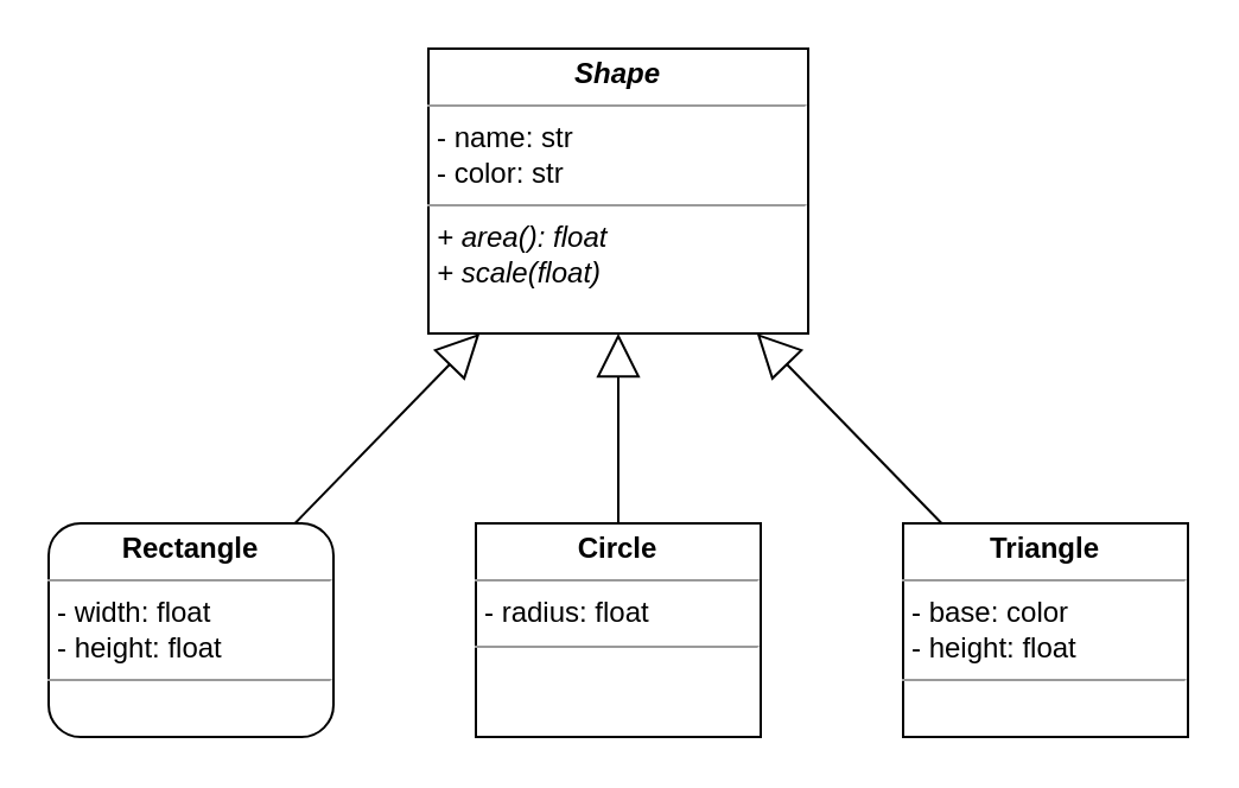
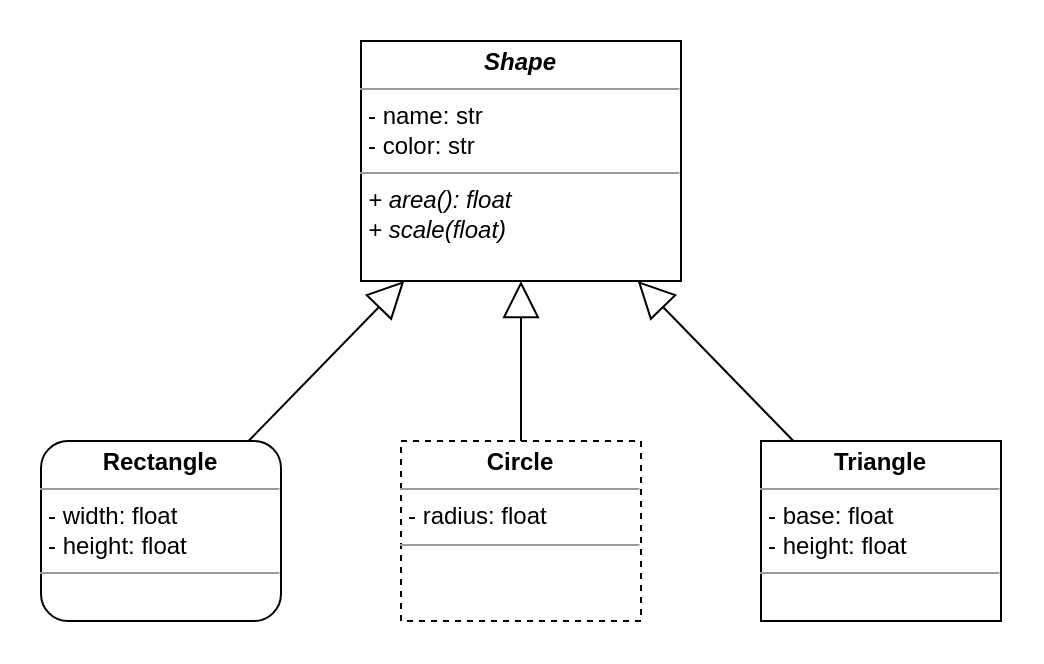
- <mxCell id="5" value="&lt;p style=&quot;margin: 0px ; margin-top: 4px ; text-align: center&quot;&gt;&lt;b&gt;Triangle&lt;/b&gt;&lt;/p&gt;&lt;hr size=&quot;1&quot;&gt;&lt;p style=&quot;margin: 0px ; margin-left: 4px&quot;&gt;- base: color&lt;/p&gt;&lt;p style=&quot;margin: 0px ; margin-left: 4px&quot;&gt;- height: float&lt;/p&gt;&lt;hr size=&quot;1&quot;&gt;&lt;p style=&quot;margin: 0px ; margin-left: 4px&quot;&gt;&lt;br&gt;&lt;/p&gt;" style="verticalAlign=top;align=left;overflow=fill;fontSize=12;fontFamily=Helvetica;html=1;" vertex="1" parent="1"><mxGeometry x="380" y="220" width="120" height="90" as="geometry" /></mxCell>
+ <mxCell id="5" value="&lt;p style=&quot;margin: 0px ; margin-top: 4px ; text-align: center&quot;&gt;&lt;b&gt;Triangle&lt;/b&gt;&lt;/p&gt;&lt;hr size=&quot;1&quot;&gt;&lt;p style=&quot;margin: 0px ; margin-left: 4px&quot;&gt;- base: float&lt;/p&gt;&lt;p style=&quot;margin: 0px ; margin-left: 4px&quot;&gt;- height: float&lt;/p&gt;&lt;hr size=&quot;1&quot;&gt;&lt;p style=&quot;margin: 0px ; margin-left: 4px&quot;&gt;&lt;br&gt;&lt;/p&gt;" style="verticalAlign=top;align=left;overflow=fill;fontSize=12;fontFamily=Helvetica;html=1;" vertex="1" parent="1"><mxGeometry x="380" y="220" width="120" height="90" as="geometry" /></mxCell>
- <mxCell id="4" value="&lt;p style=&quot;margin: 0px ; margin-top: 4px ; text-align: center&quot;&gt;&lt;b&gt;Circle&lt;/b&gt;&lt;/p&gt;&lt;hr size=&quot;1&quot;&gt;&lt;p style=&quot;margin: 0px ; margin-left: 4px&quot;&gt;- radius: float&lt;/p&gt;&lt;hr size=&quot;1&quot;&gt;&lt;p style=&quot;margin: 0px ; margin-left: 4px&quot;&gt;&lt;br&gt;&lt;/p&gt;" style="verticalAlign=top;align=left;overflow=fill;fontSize=12;fontFamily=Helvetica;html=1;" vertex="1" parent="1"><mxGeometry x="200" y="220" width="120" height="90" as="geometry" /></mxCell>
+ <mxCell id="4" value="&lt;p style=&quot;margin: 0px ; margin-top: 4px ; text-align: center&quot;&gt;&lt;b&gt;Circle&lt;/b&gt;&lt;/p&gt;&lt;hr size=&quot;1&quot;&gt;&lt;p style=&quot;margin: 0px ; margin-left: 4px&quot;&gt;- radius: float&lt;/p&gt;&lt;hr size=&quot;1&quot;&gt;&lt;p style=&quot;margin: 0px ; margin-left: 4px&quot;&gt;&lt;br&gt;&lt;/p&gt;" style="verticalAlign=top;align=left;overflow=fill;fontSize=12;fontFamily=Helvetica;html=1;dashed=1;" vertex="1" parent="1"><mxGeometry x="200" y="220" width="120" height="90" as="geometry" /></mxCell>
